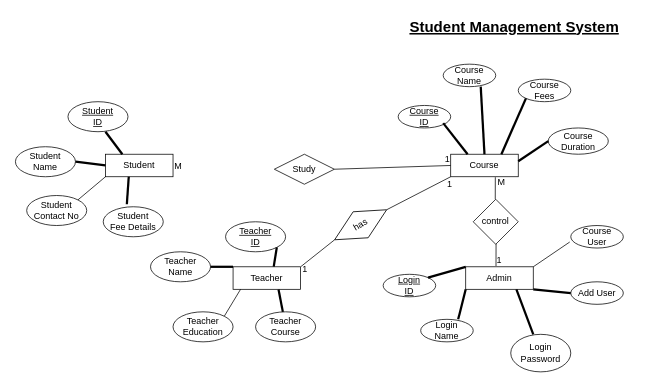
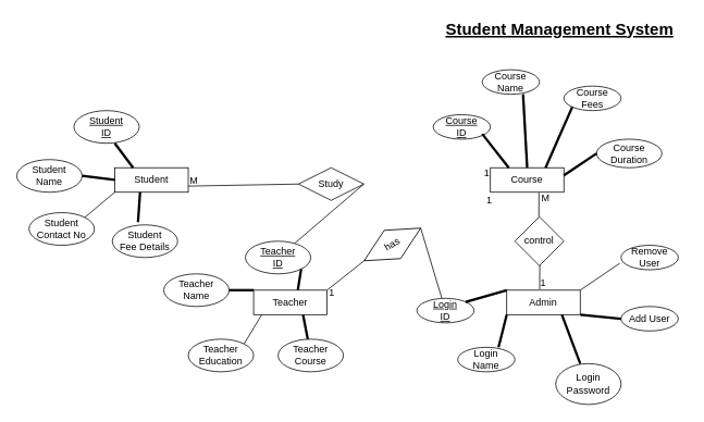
- <mxCell id="15" value="" style="endArrow=none;html=1;entryX=0;entryY=0.5;entryDx=0;entryDy=0;exitX=1;exitY=0.5;exitDx=0;exitDy=0;" parent="1" source="14" target="4" edge="1"><mxGeometry width="50" height="50" relative="1" as="geometry"><mxPoint x="420" y="285" as="sourcePoint" /><mxPoint x="470" y="235" as="targetPoint" /></mxGeometry></mxCell>
+ <mxCell id="15" value="" style="endArrow=none;html=1;exitX=1;exitY=0.5;exitDx=0;exitDy=0;" parent="1" source="14" target="26" edge="1"><mxGeometry width="50" height="50" relative="1" as="geometry"><mxPoint x="420" y="285" as="sourcePoint" /><mxPoint x="470" y="235" as="targetPoint" /></mxGeometry></mxCell>
+ <mxCell id="16" value="" style="endArrow=none;html=1;entryX=0;entryY=0.5;entryDx=0;entryDy=0;exitX=1;exitY=0.75;exitDx=0;exitDy=0;" parent="1" source="2" target="14" edge="1"><mxGeometry width="50" height="50" relative="1" as="geometry"><mxPoint x="420" y="285" as="sourcePoint" /><mxPoint x="470" y="235" as="targetPoint" /></mxGeometry></mxCell>
- <mxCell id="19" value="" style="endArrow=none;html=1;entryX=0;entryY=1;entryDx=0;entryDy=0;exitX=1;exitY=0.5;exitDx=0;exitDy=0;" parent="1" source="17" target="4" edge="1"><mxGeometry width="50" height="50" relative="1" as="geometry"><mxPoint x="510" y="285" as="sourcePoint" /><mxPoint x="560" y="235" as="targetPoint" /></mxGeometry></mxCell>
+ <mxCell id="19" value="" style="endArrow=none;html=1;exitX=1;exitY=0.5;exitDx=0;exitDy=0;" parent="1" source="17" target="31" edge="1"><mxGeometry width="50" height="50" relative="1" as="geometry"><mxPoint x="510" y="285" as="sourcePoint" /><mxPoint x="560" y="235" as="targetPoint" /></mxGeometry></mxCell>
- <mxCell id="35" value="Course&lt;br&gt;User" style="ellipse;whiteSpace=wrap;html=1;" parent="1" vertex="1"><mxGeometry x="760" y="300" width="70" height="30" as="geometry" /></mxCell>
+ <mxCell id="35" value="Remove&lt;br&gt;User" style="ellipse;whiteSpace=wrap;html=1;" parent="1" vertex="1"><mxGeometry x="760" y="300" width="70" height="30" as="geometry" /></mxCell>
